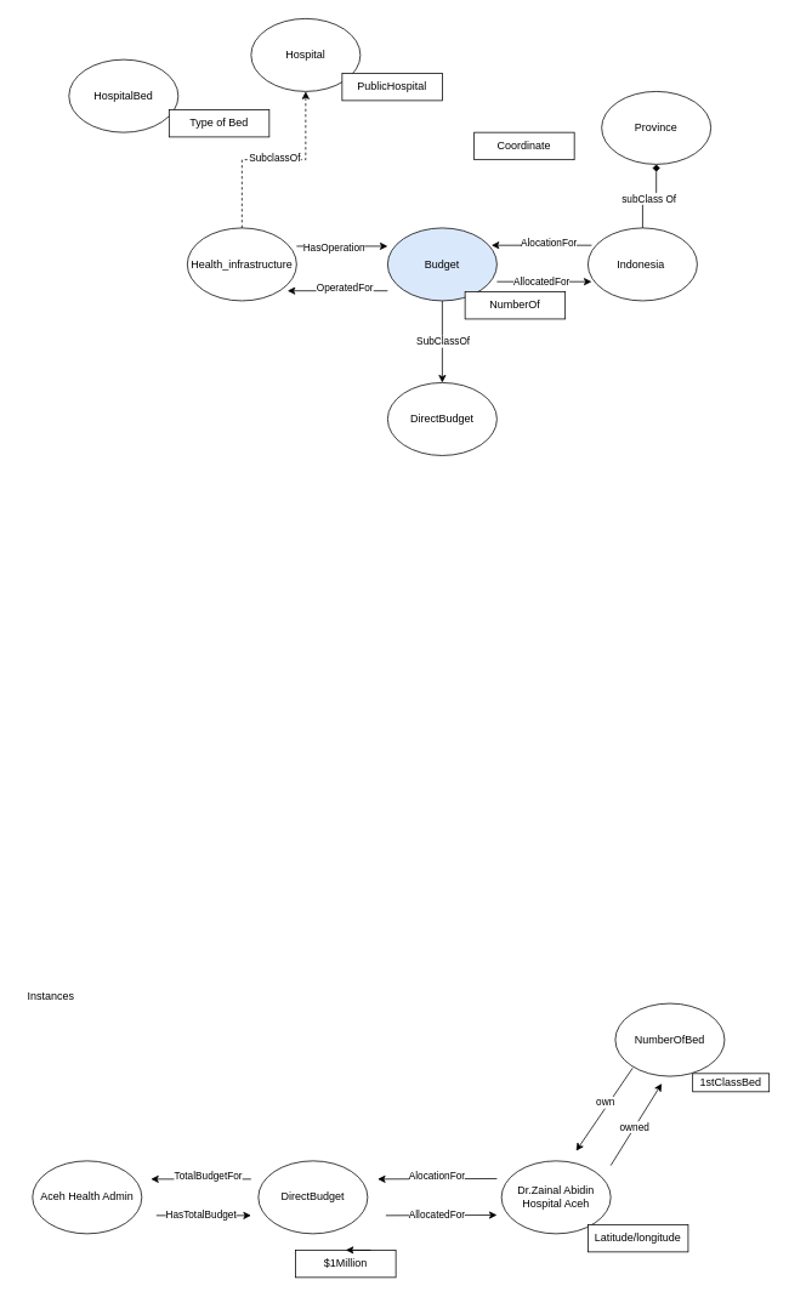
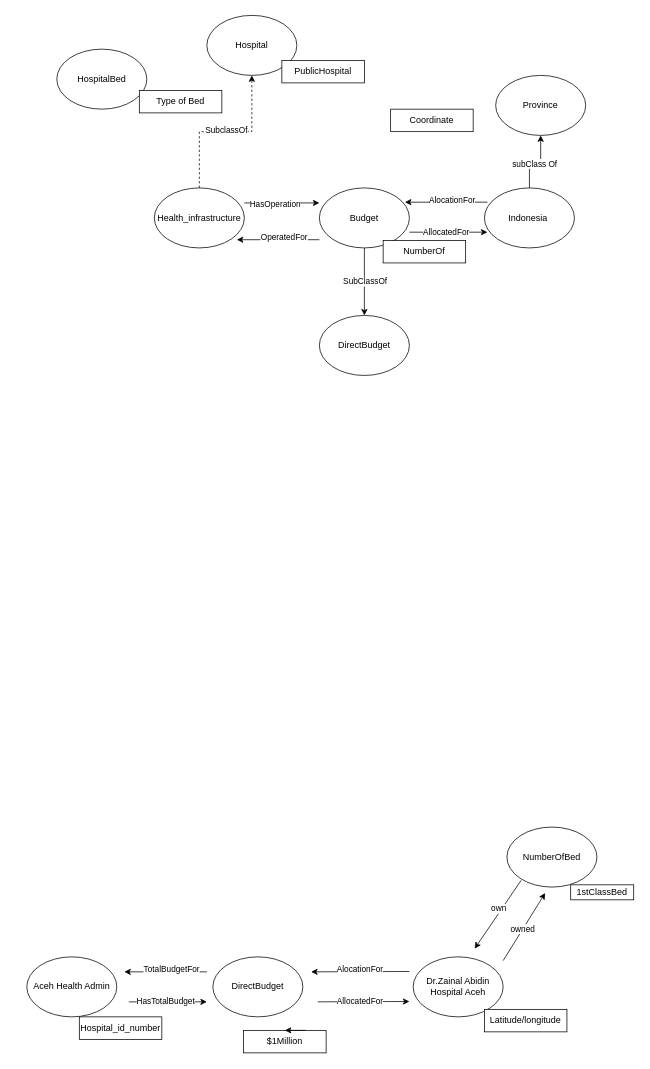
- <mxCell id="7" value="" style="edgeStyle=orthogonalEdgeStyle;rounded=0;orthogonalLoop=1;jettySize=auto;html=1;endArrow=diamond;" parent="1" source="9" target="15" edge="1"><mxGeometry relative="1" as="geometry" /></mxCell>
+ <mxCell id="7" value="" style="edgeStyle=orthogonalEdgeStyle;rounded=0;orthogonalLoop=1;jettySize=auto;html=1;" parent="1" source="9" target="15" edge="1"><mxGeometry relative="1" as="geometry" /></mxCell>
- <mxCell id="12" value="Budget" style="ellipse;whiteSpace=wrap;html=1;fillColor=#dae8fc;" parent="1" vertex="1"><mxGeometry x="425" y="250" width="120" height="80" as="geometry" /></mxCell>
+ <mxCell id="12" value="Budget" style="ellipse;whiteSpace=wrap;html=1;" parent="1" vertex="1"><mxGeometry x="425" y="250" width="120" height="80" as="geometry" /></mxCell>
- <mxCell id="40" value="Instances" style="text;html=1;align=center;verticalAlign=middle;resizable=0;points=[];autosize=1;strokeColor=none;fillColor=none;" parent="1" vertex="1"><mxGeometry x="20" y="1080" width="70" height="30" as="geometry" /></mxCell>
+ <mxCell id="36" value="Hospital_id_number" style="rounded=0;whiteSpace=wrap;html=1;" parent="1" vertex="1"><mxGeometry x="105" y="1355" width="110" height="30" as="geometry" /></mxCell>
